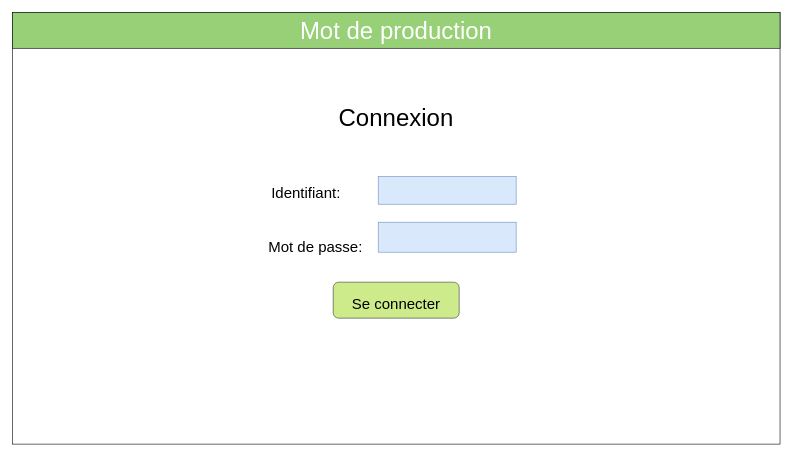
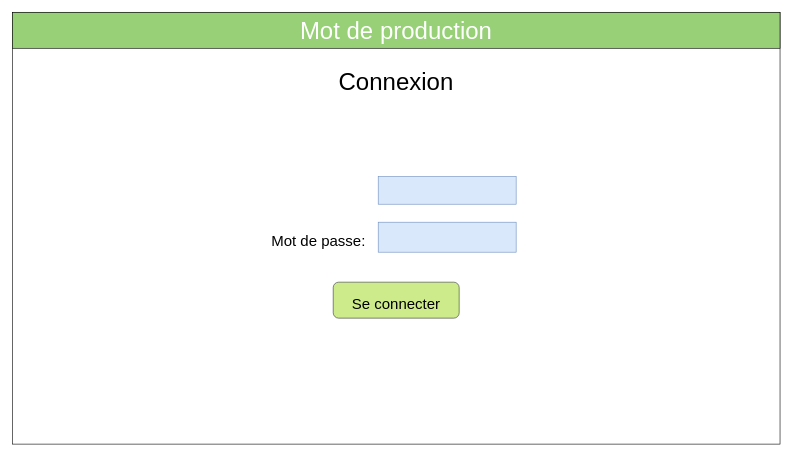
- <mxCell id="3" value="Connexion" style="text;html=1;strokeColor=none;fillColor=none;align=center;verticalAlign=middle;whiteSpace=wrap;rounded=0;fontSize=40;" vertex="1" parent="1"><mxGeometry x="420" y="170" width="480" height="50" as="geometry" /></mxCell>
+ <mxCell id="3" value="Connexion" style="text;html=1;strokeColor=none;fillColor=none;align=center;verticalAlign=middle;whiteSpace=wrap;rounded=0;fontSize=40;" vertex="1" parent="1"><mxGeometry x="420" y="110" width="480" height="50" as="geometry" /></mxCell>
- <mxCell id="6" value="&lt;font style=&quot;font-size: 25px&quot;&gt;Identifiant:&lt;/font&gt;" style="text;html=1;strokeColor=none;fillColor=none;align=left;verticalAlign=middle;whiteSpace=wrap;rounded=0;fontSize=40;shadow=0;comic=0;glass=0;" vertex="1" parent="1"><mxGeometry x="450" y="290" width="140" height="50" as="geometry" /></mxCell>
- <mxCell id="7" value="&lt;font style=&quot;font-size: 25px&quot;&gt;Mot de passe:&lt;/font&gt;" style="text;html=1;strokeColor=none;fillColor=none;align=left;verticalAlign=middle;whiteSpace=wrap;rounded=0;fontSize=40;" vertex="1" parent="1"><mxGeometry x="445" y="380" width="160" height="50" as="geometry" /></mxCell>
+ <mxCell id="7" value="&lt;font style=&quot;font-size: 25px&quot;&gt;Mot de passe:&lt;/font&gt;" style="text;html=1;strokeColor=none;fillColor=none;align=left;verticalAlign=middle;whiteSpace=wrap;rounded=0;fontSize=40;" vertex="1" parent="1"><mxGeometry x="450" y="370" width="160" height="50" as="geometry" /></mxCell>
